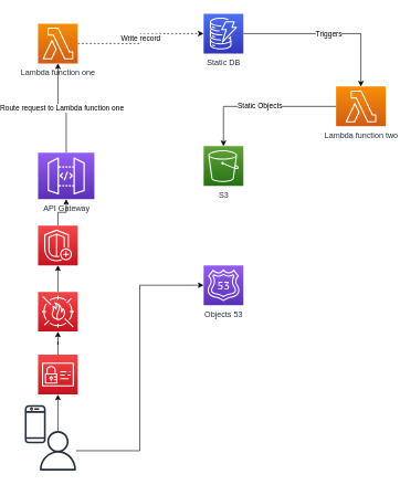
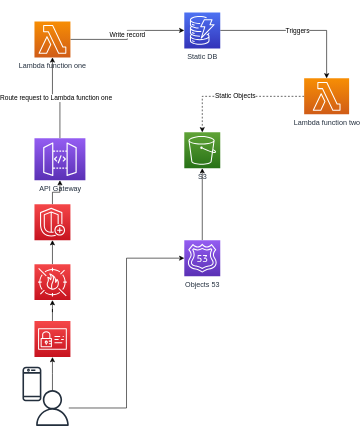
- <mxCell id="2" value="Write record" style="edgeStyle=orthogonalEdgeStyle;rounded=0;orthogonalLoop=1;jettySize=auto;html=1;entryX=0;entryY=0.5;entryDx=0;entryDy=0;entryPerimeter=0;dashed=1;" parent="1" source="3" target="5" edge="1"><mxGeometry relative="1" as="geometry" /></mxCell>
+ <mxCell id="2" value="Write record" style="edgeStyle=orthogonalEdgeStyle;rounded=0;orthogonalLoop=1;jettySize=auto;html=1;entryX=0;entryY=0.5;entryDx=0;entryDy=0;entryPerimeter=0;" parent="1" source="3" target="5" edge="1"><mxGeometry relative="1" as="geometry" /></mxCell>
- <mxCell id="6" value="Static Objects&lt;br&gt;" style="edgeStyle=orthogonalEdgeStyle;rounded=0;orthogonalLoop=1;jettySize=auto;html=1;entryX=0.5;entryY=0;entryDx=0;entryDy=0;entryPerimeter=0;" parent="1" source="7" target="8" edge="1"><mxGeometry relative="1" as="geometry" /></mxCell>
+ <mxCell id="6" value="Static Objects&lt;br&gt;" style="edgeStyle=orthogonalEdgeStyle;rounded=0;orthogonalLoop=1;jettySize=auto;html=1;entryX=0.5;entryY=0;entryDx=0;entryDy=0;entryPerimeter=0;dashed=1;" parent="1" source="7" target="8" edge="1"><mxGeometry relative="1" as="geometry" /></mxCell>
+ <mxCell id="9" style="edgeStyle=orthogonalEdgeStyle;rounded=0;orthogonalLoop=1;jettySize=auto;html=1;entryX=0.5;entryY=1;entryDx=0;entryDy=0;entryPerimeter=0;" parent="1" source="10" target="8" edge="1"><mxGeometry relative="1" as="geometry" /></mxCell>
